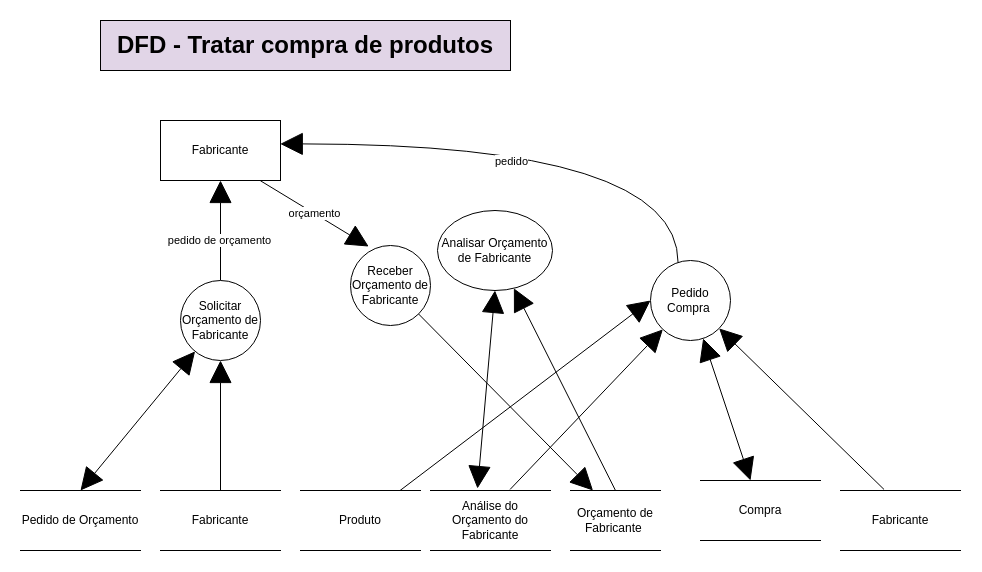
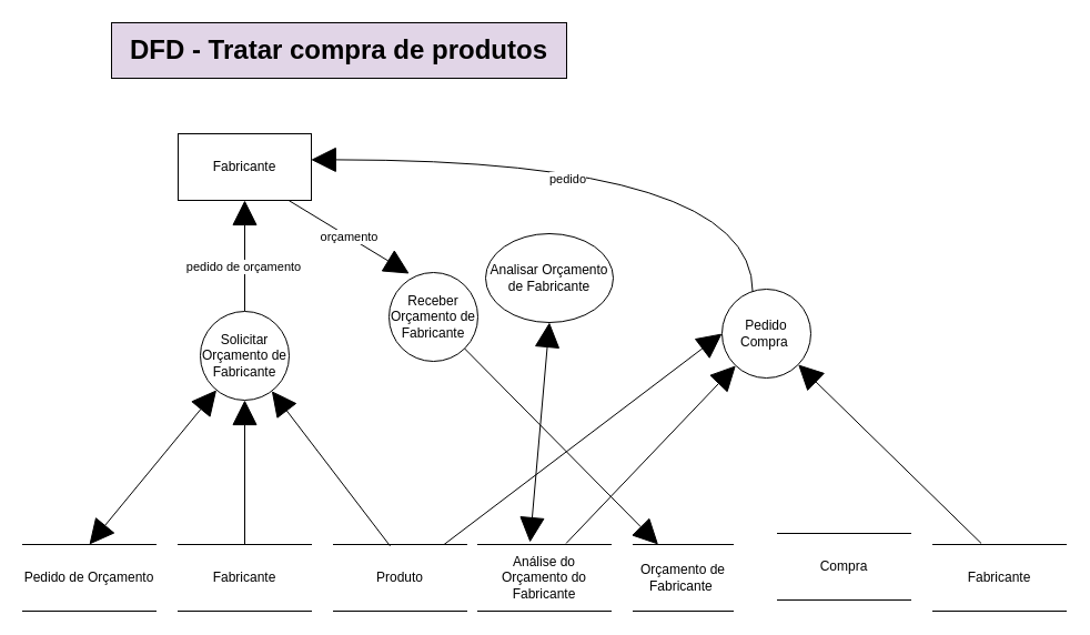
- <mxCell id="18" style="edgeStyle=none;rounded=0;orthogonalLoop=1;jettySize=auto;html=1;entryX=0.5;entryY=0;entryDx=0;entryDy=0;startArrow=block;startFill=1;startSize=20;endArrow=none;endFill=0;endSize=20;" edge="1" parent="1" source="19" target="17"><mxGeometry relative="1" as="geometry" /></mxCell>
- <mxCell id="22" style="rounded=0;orthogonalLoop=1;jettySize=auto;html=1;startArrow=block;startFill=1;startSize=20;endArrow=block;endFill=1;endSize=20;" edge="1" parent="1" source="25" target="26"><mxGeometry relative="1" as="geometry" /></mxCell>
+ <mxCell id="8" style="edgeStyle=none;rounded=0;orthogonalLoop=1;jettySize=auto;html=1;entryX=0.425;entryY=0.023;entryDx=0;entryDy=0;entryPerimeter=0;startArrow=block;startFill=1;startSize=20;endArrow=none;endFill=0;endSize=20;" edge="1" parent="1" source="10" target="15"><mxGeometry relative="1" as="geometry" /></mxCell>
